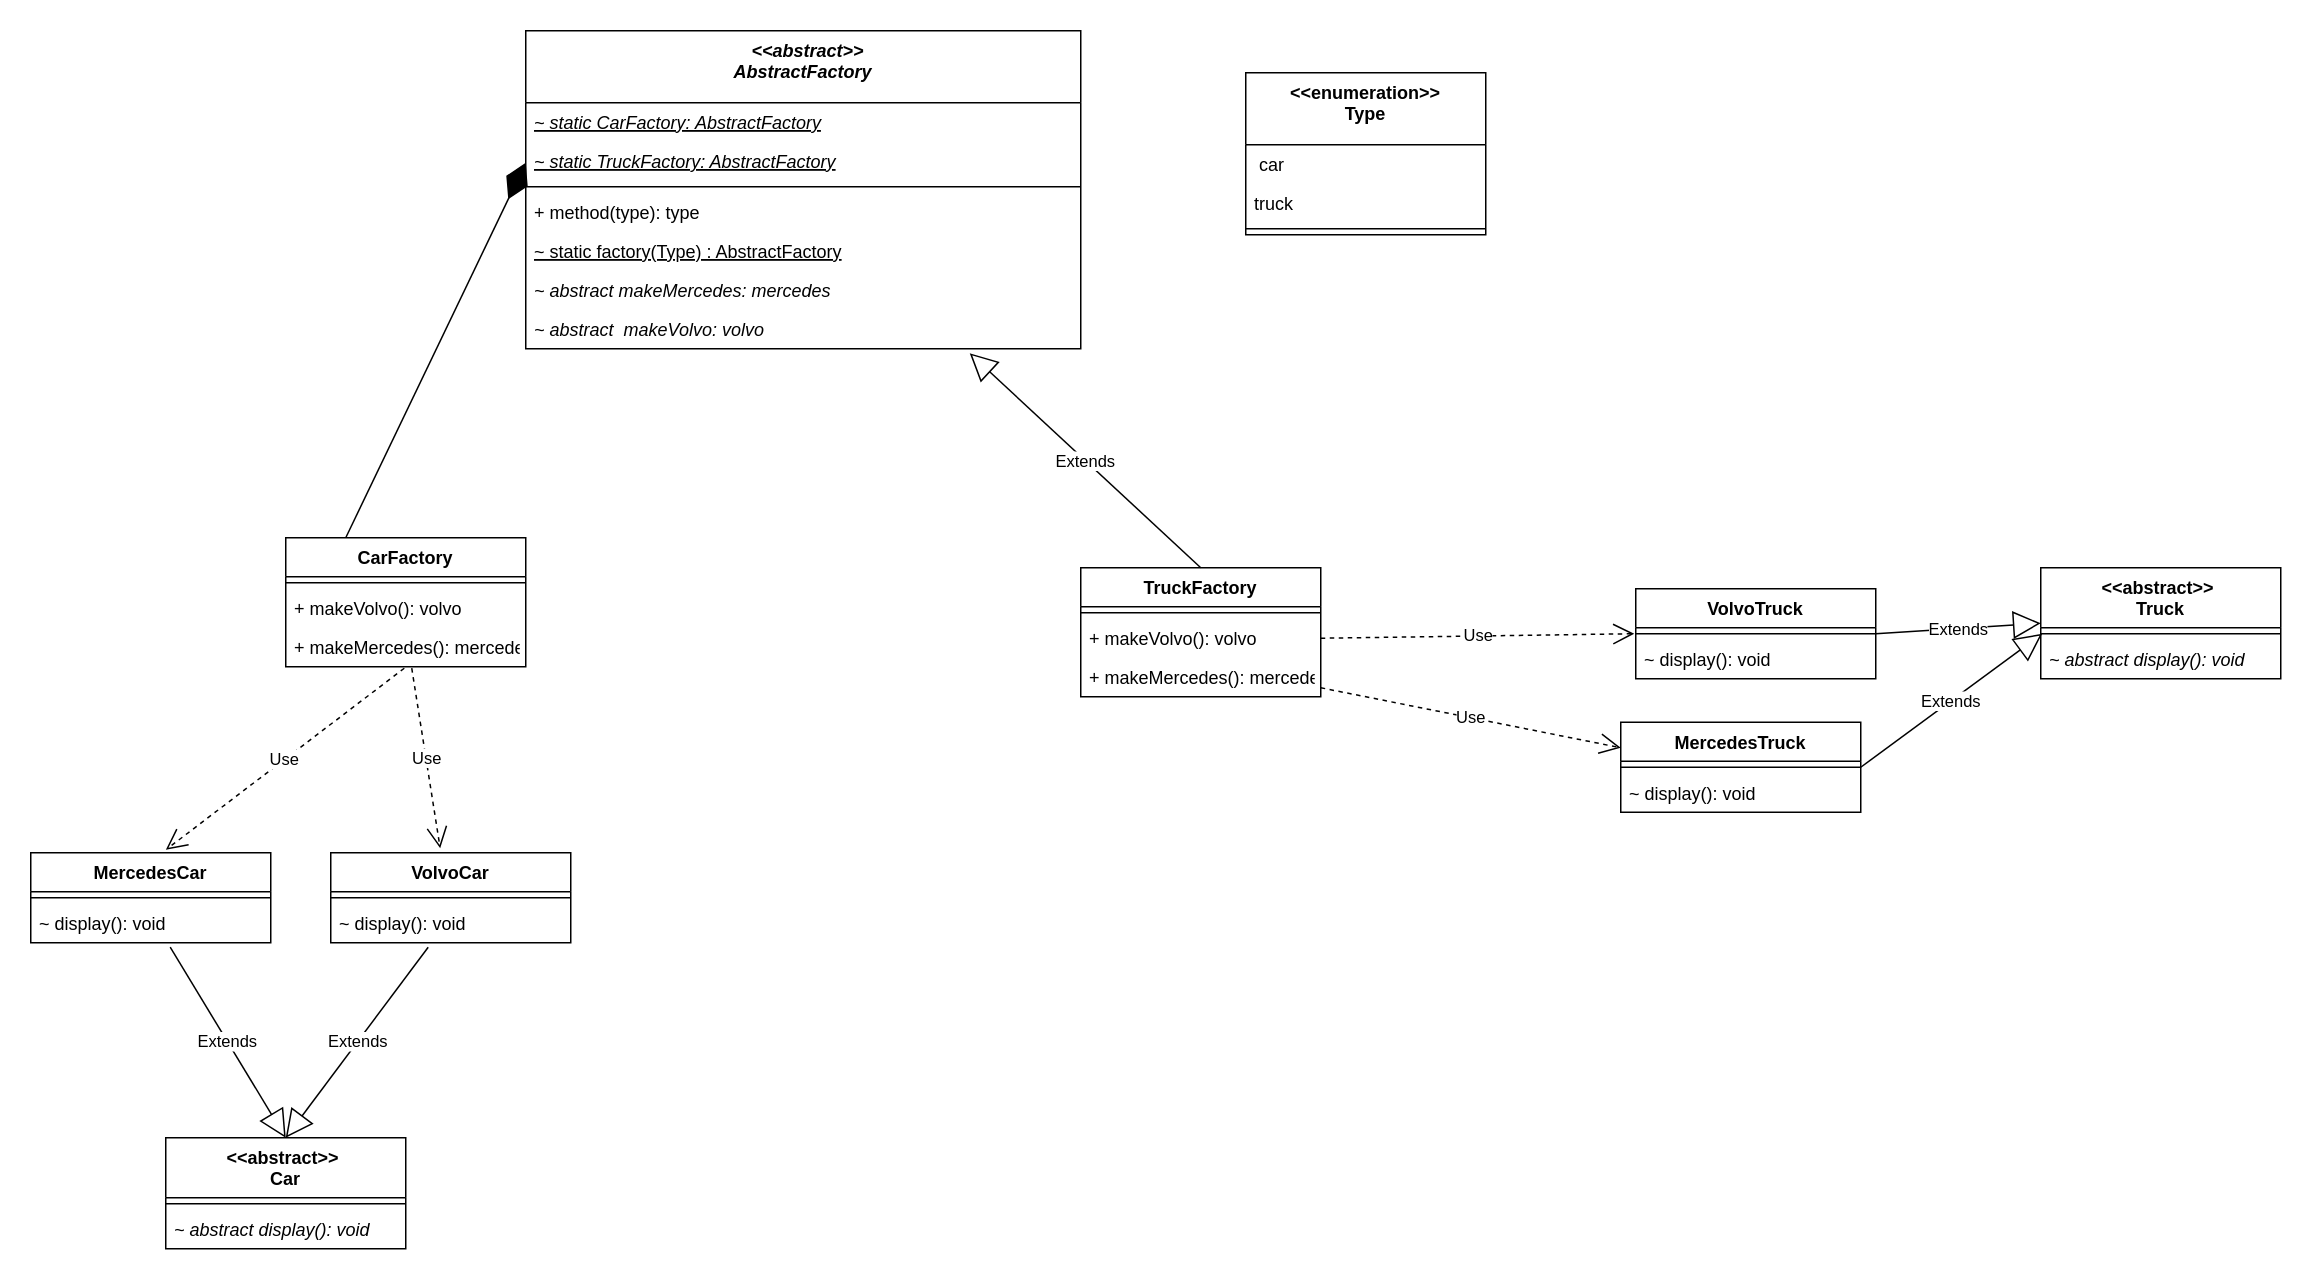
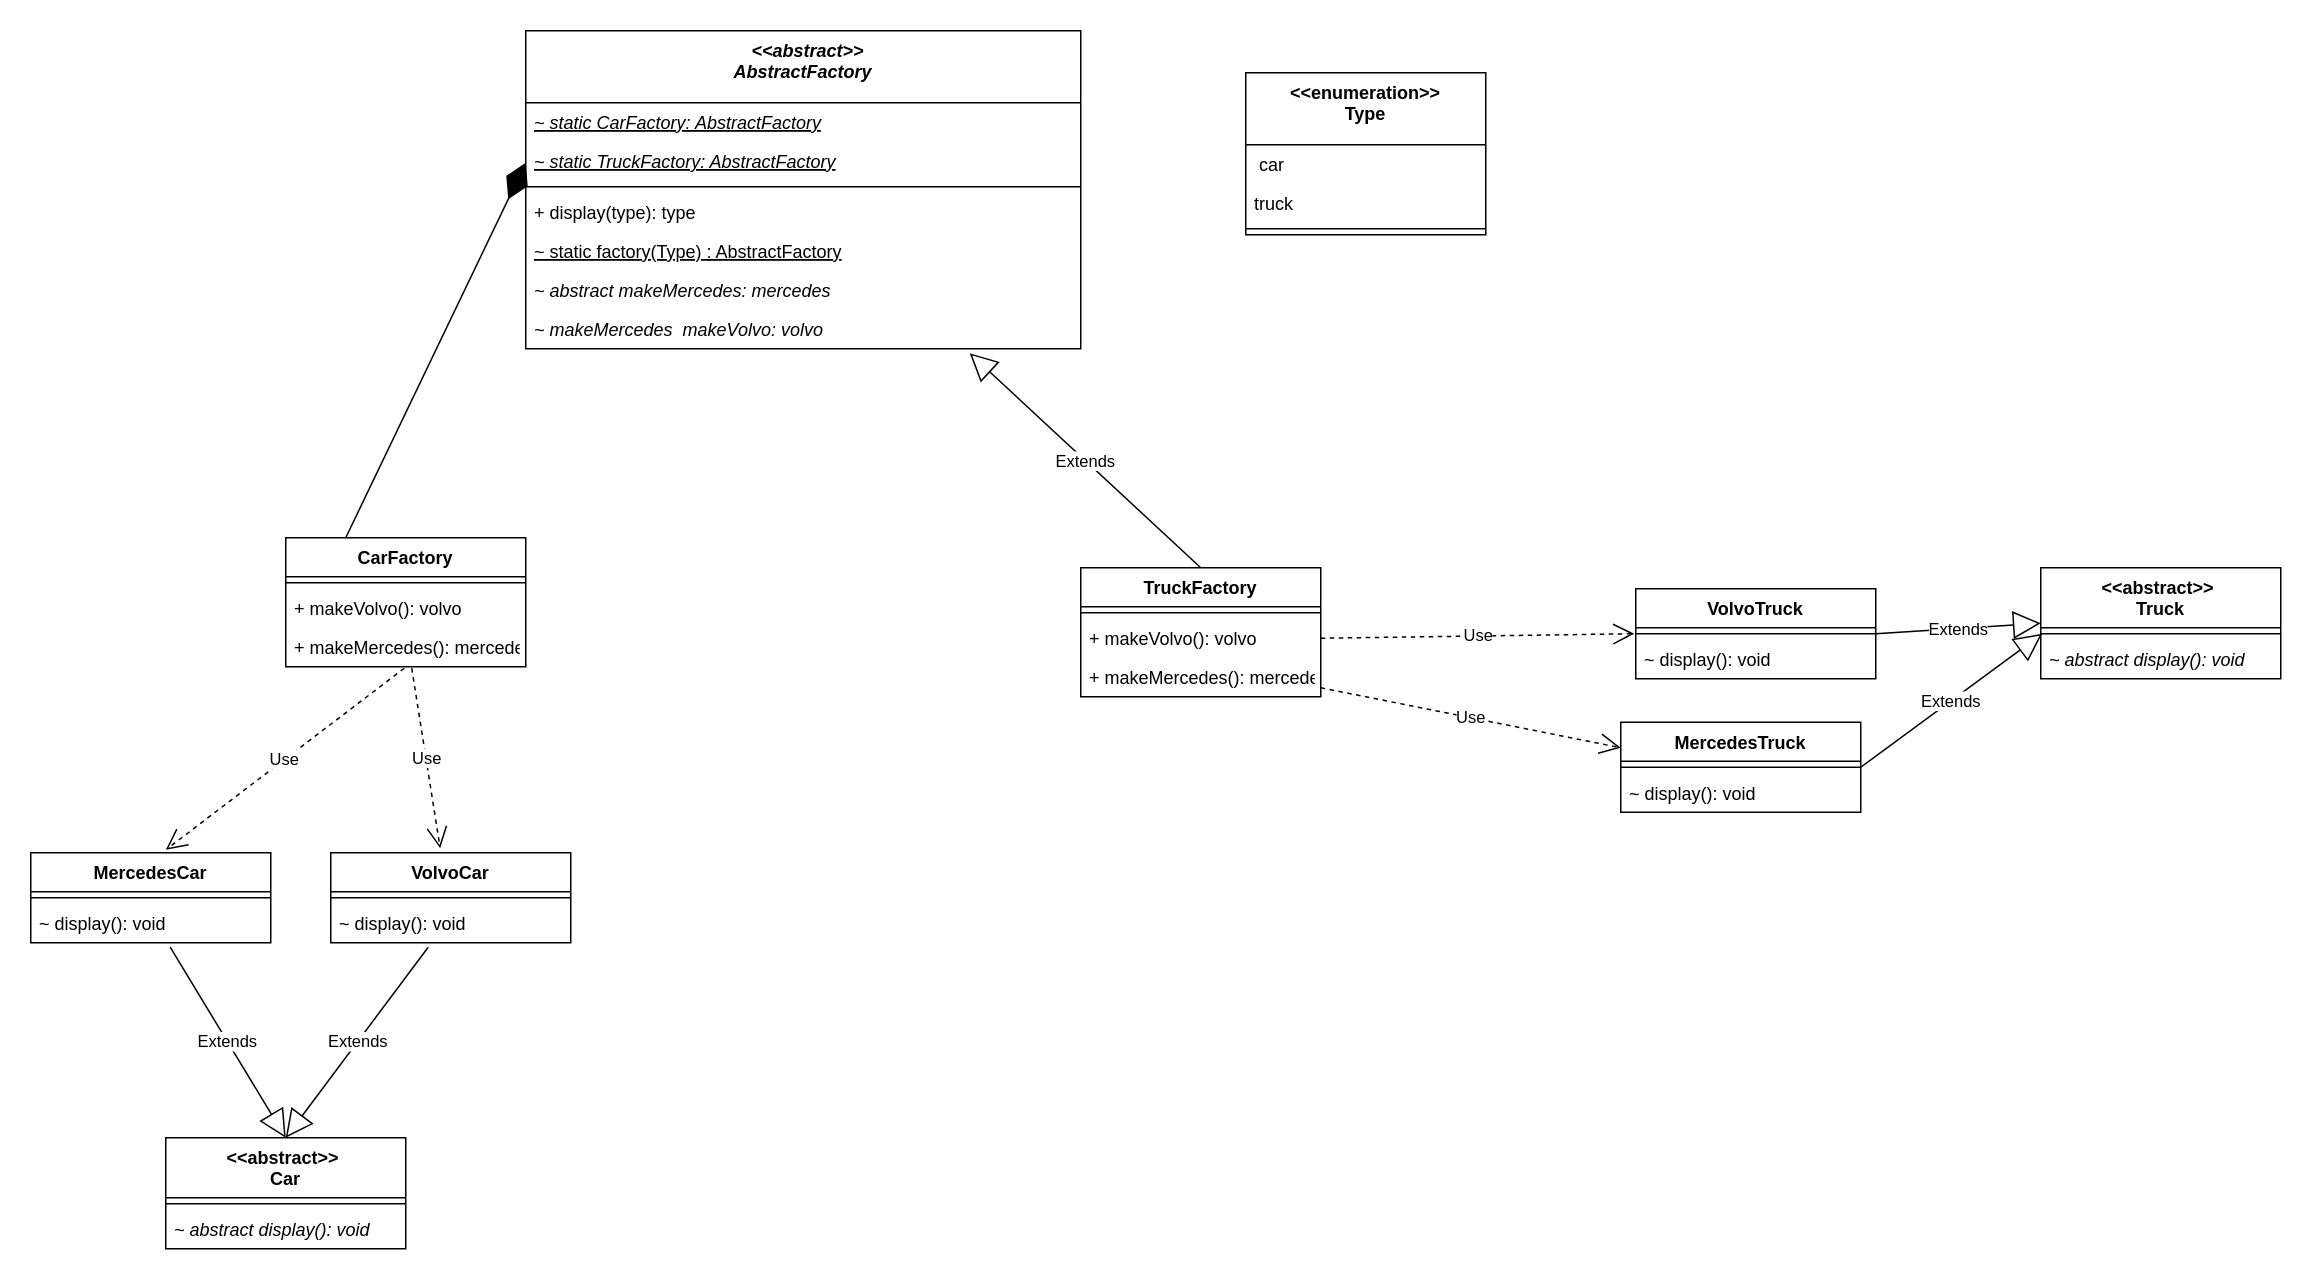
- <mxCell id="14" value="+ method(type): type" style="text;strokeColor=none;fillColor=none;align=left;verticalAlign=top;spacingLeft=4;spacingRight=4;overflow=hidden;rotatable=0;points=[[0,0.5],[1,0.5]];portConstraint=eastwest;" parent="10" vertex="1"><mxGeometry y="108" width="370" height="26" as="geometry" /></mxCell>
+ <mxCell id="14" value="+ display(type): type" style="text;strokeColor=none;fillColor=none;align=left;verticalAlign=top;spacingLeft=4;spacingRight=4;overflow=hidden;rotatable=0;points=[[0,0.5],[1,0.5]];portConstraint=eastwest;" parent="10" vertex="1"><mxGeometry y="108" width="370" height="26" as="geometry" /></mxCell>
- <mxCell id="17" value="~ abstract  makeVolvo: volvo" style="text;strokeColor=none;fillColor=none;align=left;verticalAlign=top;spacingLeft=4;spacingRight=4;overflow=hidden;rotatable=0;points=[[0,0.5],[1,0.5]];portConstraint=eastwest;fontStyle=2" parent="10" vertex="1"><mxGeometry y="186" width="370" height="26" as="geometry" /></mxCell>
+ <mxCell id="17" value="~ makeMercedes  makeVolvo: volvo" style="text;strokeColor=none;fillColor=none;align=left;verticalAlign=top;spacingLeft=4;spacingRight=4;overflow=hidden;rotatable=0;points=[[0,0.5],[1,0.5]];portConstraint=eastwest;fontStyle=2" parent="10" vertex="1"><mxGeometry y="186" width="370" height="26" as="geometry" /></mxCell>
